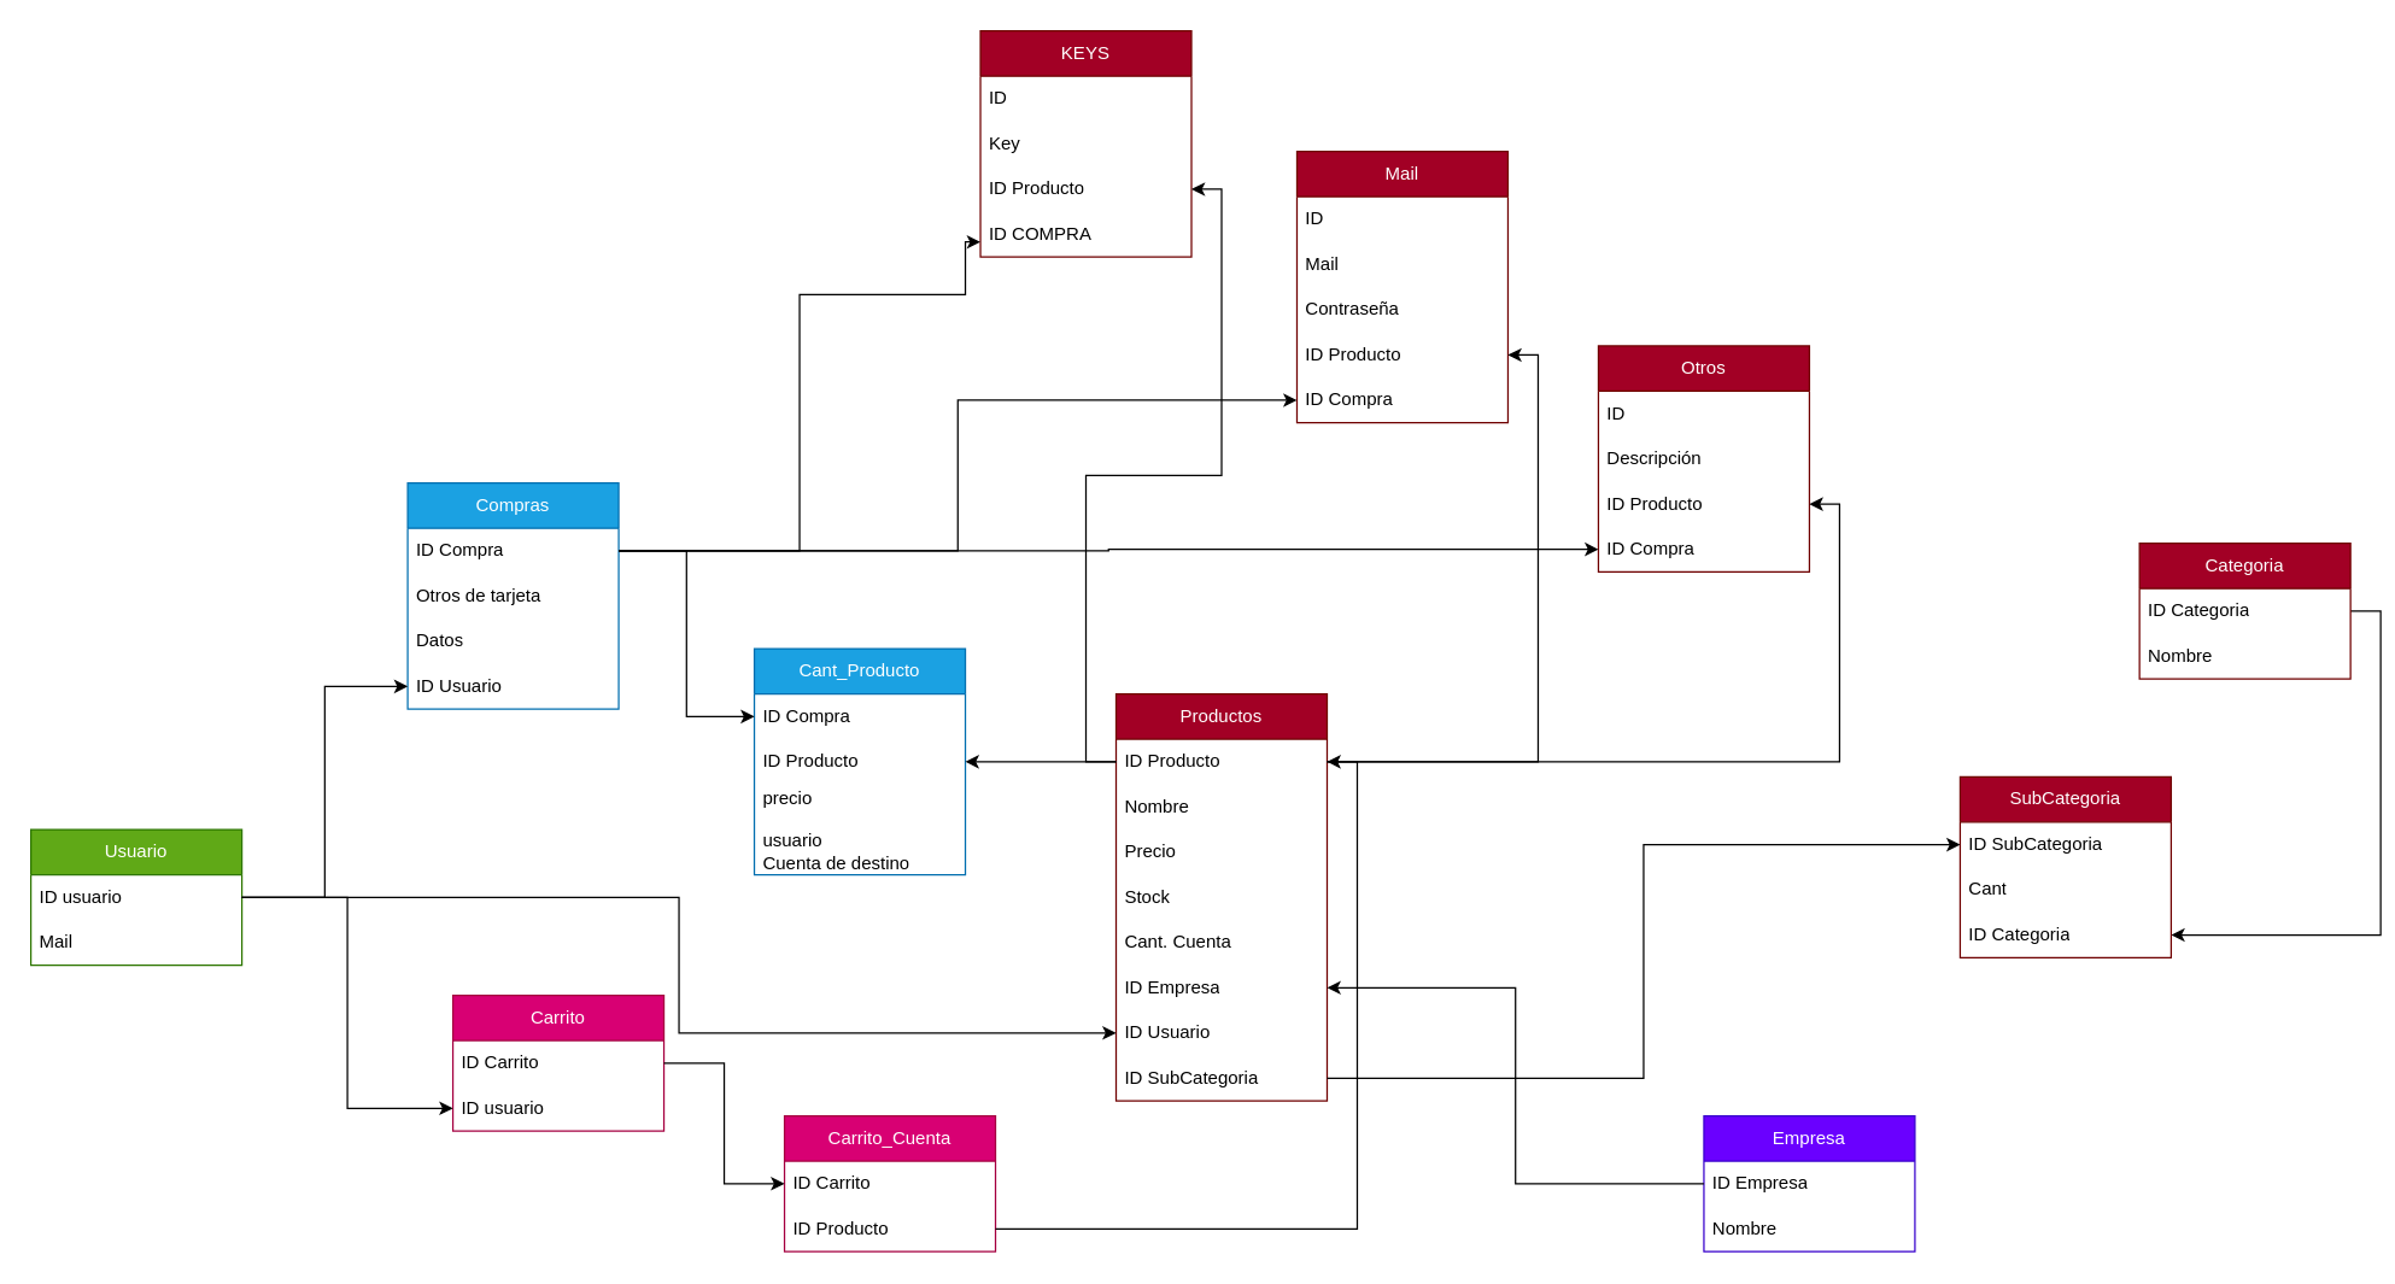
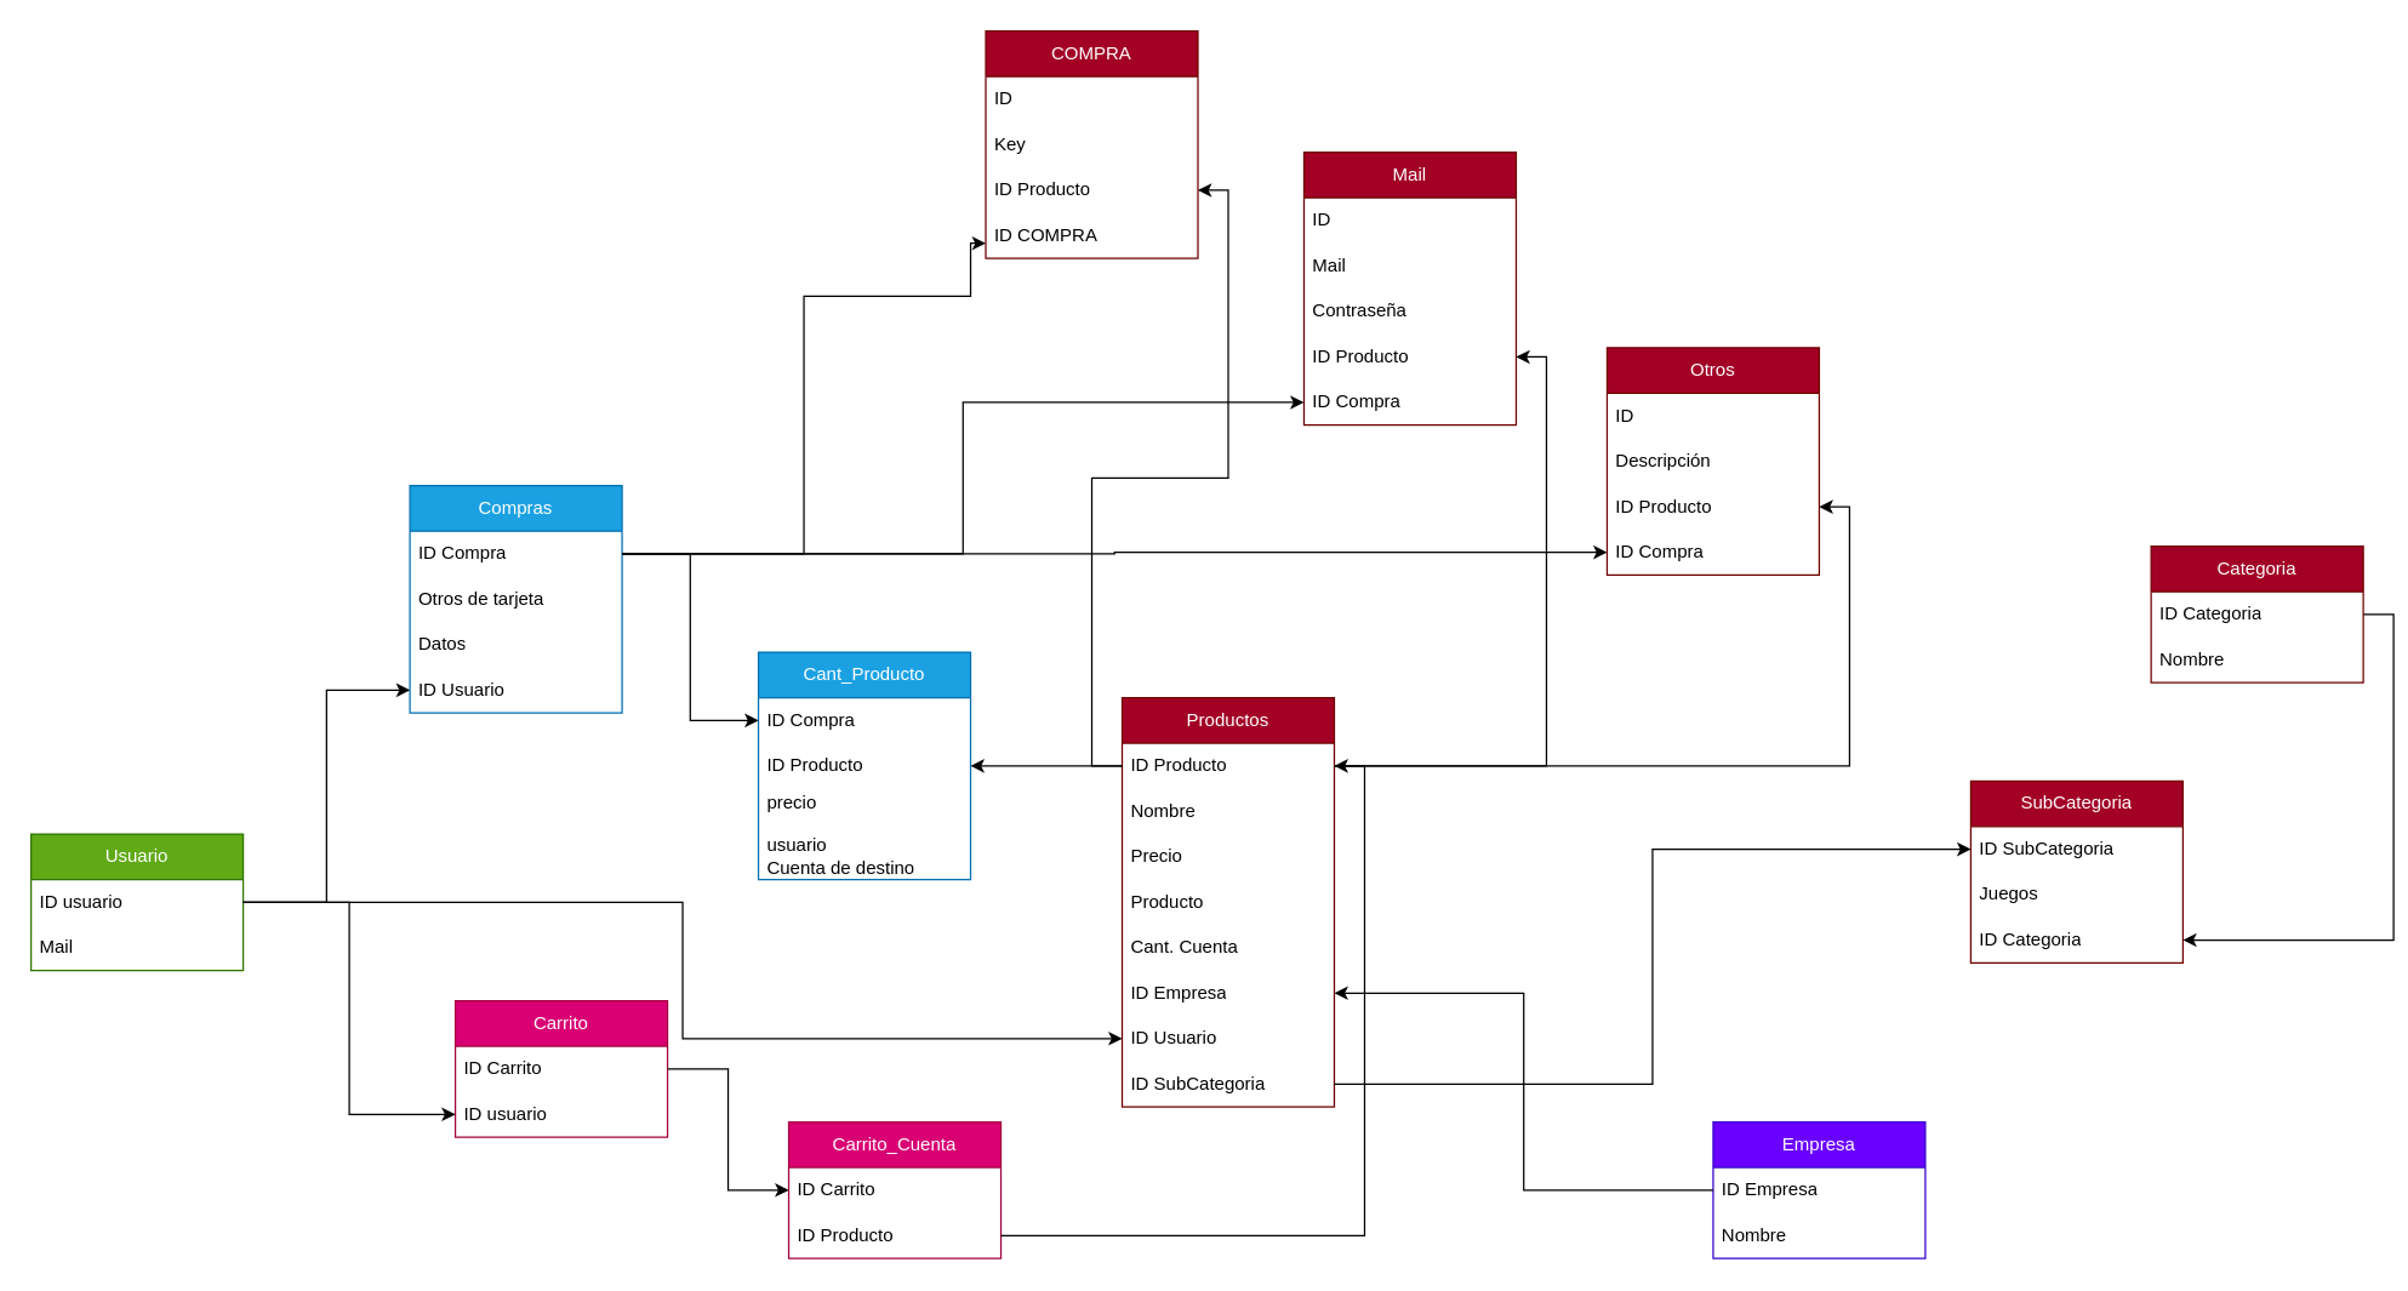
- <mxCell id="60" value="KEYS" style="swimlane;fontStyle=0;childLayout=stackLayout;horizontal=1;startSize=30;horizontalStack=0;resizeParent=1;resizeParentMax=0;resizeLast=0;collapsible=1;marginBottom=0;whiteSpace=wrap;html=1;fillColor=#a20025;fontColor=#ffffff;strokeColor=#6F0000;" parent="1" vertex="1"><mxGeometry x="650" y="20" width="140" height="150" as="geometry" /></mxCell>
+ <mxCell id="60" value="COMPRA" style="swimlane;fontStyle=0;childLayout=stackLayout;horizontal=1;startSize=30;horizontalStack=0;resizeParent=1;resizeParentMax=0;resizeLast=0;collapsible=1;marginBottom=0;whiteSpace=wrap;html=1;fillColor=#a20025;fontColor=#ffffff;strokeColor=#6F0000;" parent="1" vertex="1"><mxGeometry x="650" y="20" width="140" height="150" as="geometry" /></mxCell>
- <mxCell id="42" value="Cant" style="text;strokeColor=none;fillColor=none;align=left;verticalAlign=middle;spacingLeft=4;spacingRight=4;overflow=hidden;points=[[0,0.5],[1,0.5]];portConstraint=eastwest;rotatable=0;whiteSpace=wrap;html=1;" parent="40" vertex="1"><mxGeometry y="60" width="140" height="30" as="geometry" /></mxCell>
+ <mxCell id="42" value="Juegos" style="text;strokeColor=none;fillColor=none;align=left;verticalAlign=middle;spacingLeft=4;spacingRight=4;overflow=hidden;points=[[0,0.5],[1,0.5]];portConstraint=eastwest;rotatable=0;whiteSpace=wrap;html=1;" parent="40" vertex="1"><mxGeometry y="60" width="140" height="30" as="geometry" /></mxCell>
- <mxCell id="14" value="Stock" style="text;strokeColor=none;fillColor=none;align=left;verticalAlign=middle;spacingLeft=4;spacingRight=4;overflow=hidden;points=[[0,0.5],[1,0.5]];portConstraint=eastwest;rotatable=0;whiteSpace=wrap;html=1;" parent="10" vertex="1"><mxGeometry y="120" width="140" height="30" as="geometry" /></mxCell>
+ <mxCell id="14" value="Producto" style="text;strokeColor=none;fillColor=none;align=left;verticalAlign=middle;spacingLeft=4;spacingRight=4;overflow=hidden;points=[[0,0.5],[1,0.5]];portConstraint=eastwest;rotatable=0;whiteSpace=wrap;html=1;" parent="10" vertex="1"><mxGeometry y="120" width="140" height="30" as="geometry" /></mxCell>
